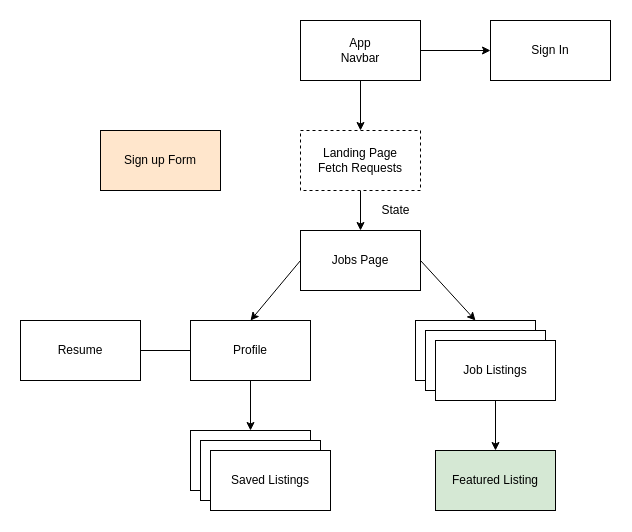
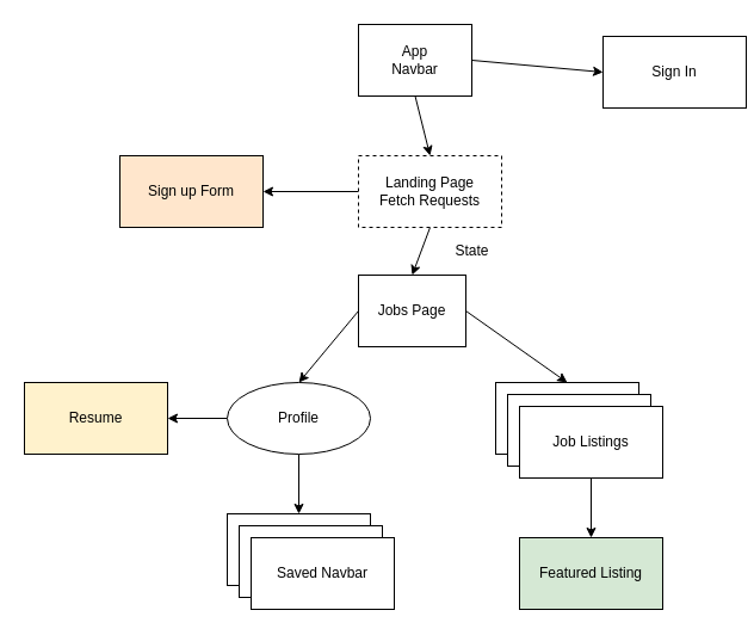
- <mxCell id="3" value="App&lt;br&gt;Navbar" style="whiteSpace=wrap;html=1;" parent="1" vertex="1"><mxGeometry x="300" y="20" width="120" height="60" as="geometry" /></mxCell>
+ <mxCell id="3" value="App&lt;br&gt;Navbar" style="whiteSpace=wrap;html=1;" parent="1" vertex="1"><mxGeometry x="300" y="20" width="95" height="60" as="geometry" /></mxCell>
- <mxCell id="9" value="Sign In" style="whiteSpace=wrap;html=1;" parent="1" vertex="1"><mxGeometry x="490" y="20" width="120" height="60" as="geometry" /></mxCell>
+ <mxCell id="9" value="Sign In" style="whiteSpace=wrap;html=1;" parent="1" vertex="1"><mxGeometry x="505" y="30" width="120" height="60" as="geometry" /></mxCell>
+ <mxCell id="6" style="edgeStyle=none;html=1;exitX=0;exitY=0.5;exitDx=0;exitDy=0;entryX=1;entryY=0.5;entryDx=0;entryDy=0;" parent="1" source="8" target="4" edge="1"><mxGeometry relative="1" as="geometry" /></mxCell>
- <mxCell id="12" value="Jobs Page" style="whiteSpace=wrap;html=1;" parent="1" vertex="1"><mxGeometry x="300" y="230" width="120" height="60" as="geometry" /></mxCell>
+ <mxCell id="12" value="Jobs Page" style="whiteSpace=wrap;html=1;" parent="1" vertex="1"><mxGeometry x="300" y="230" width="90" height="60" as="geometry" /></mxCell>
- <mxCell id="24" value="Resume" style="whiteSpace=wrap;html=1;" parent="1" vertex="1"><mxGeometry x="20" y="320" width="120" height="60" as="geometry" /></mxCell>
+ <mxCell id="24" value="Resume" style="whiteSpace=wrap;html=1;fillColor=#fff2cc;" parent="1" vertex="1"><mxGeometry x="20" y="320" width="120" height="60" as="geometry" /></mxCell>
- <mxCell id="20" style="edgeStyle=none;html=1;exitX=0;exitY=0.5;exitDx=0;exitDy=0;entryX=1;entryY=0.5;entryDx=0;entryDy=0;endArrow=none;" parent="1" source="21" target="24" edge="1"><mxGeometry relative="1" as="geometry" /></mxCell>
+ <mxCell id="20" style="edgeStyle=none;html=1;exitX=0;exitY=0.5;exitDx=0;exitDy=0;entryX=1;entryY=0.5;entryDx=0;entryDy=0;" parent="1" source="21" target="24" edge="1"><mxGeometry relative="1" as="geometry" /></mxCell>
- <mxCell id="21" value="Profile" style="whiteSpace=wrap;html=1;" parent="1" vertex="1"><mxGeometry x="190" y="320" width="120" height="60" as="geometry" /></mxCell>
+ <mxCell id="21" value="Profile" style="ellipse;whiteSpace=wrap;html=1;" parent="1" vertex="1"><mxGeometry x="190" y="320" width="120" height="60" as="geometry" /></mxCell>
- <mxCell id="23" value="Saved Listings" style="whiteSpace=wrap;html=1;" parent="1" vertex="1"><mxGeometry x="210" y="450" width="120" height="60" as="geometry" /></mxCell>
+ <mxCell id="23" value="Saved Navbar" style="whiteSpace=wrap;html=1;" parent="1" vertex="1"><mxGeometry x="210" y="450" width="120" height="60" as="geometry" /></mxCell>
